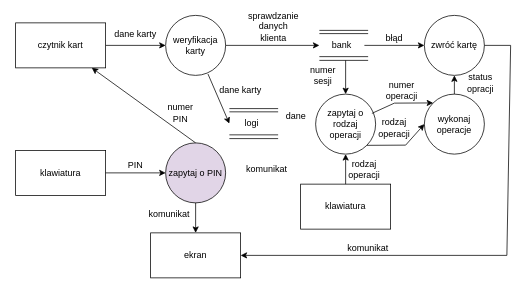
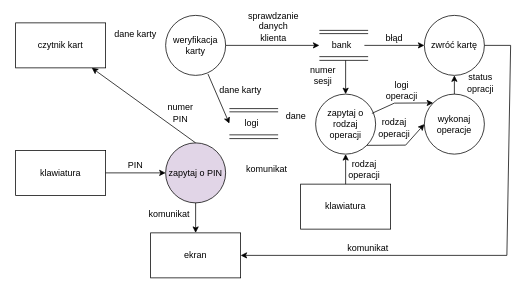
- <mxCell id="2" style="edgeStyle=orthogonalEdgeStyle;rounded=0;orthogonalLoop=1;jettySize=auto;html=1;exitX=1;exitY=0.5;exitDx=0;exitDy=0;" edge="1" parent="1" source="3" target="4"><mxGeometry relative="1" as="geometry" /></mxCell>
- <mxCell id="19" value="numer operacji" style="text;html=1;align=center;verticalAlign=middle;whiteSpace=wrap;rounded=0;" vertex="1" parent="1"><mxGeometry x="505" y="105" width="60" height="30" as="geometry" /></mxCell>
+ <mxCell id="19" value="logi operacji" style="text;html=1;align=center;verticalAlign=middle;whiteSpace=wrap;rounded=0;" vertex="1" parent="1"><mxGeometry x="505" y="105" width="60" height="30" as="geometry" /></mxCell>
